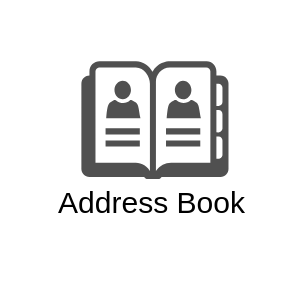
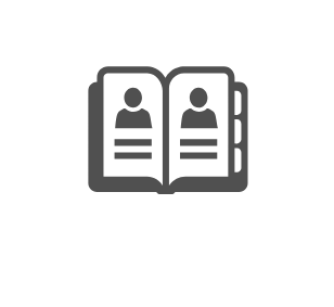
- <mxCell id="3" value="Address Book" style="text;html=1;strokeColor=none;fillColor=none;align=center;verticalAlign=middle;whiteSpace=wrap;rounded=0;" vertex="1" parent="2"><mxGeometry y="51.0" width="81" height="20" as="geometry" /></mxCell>
